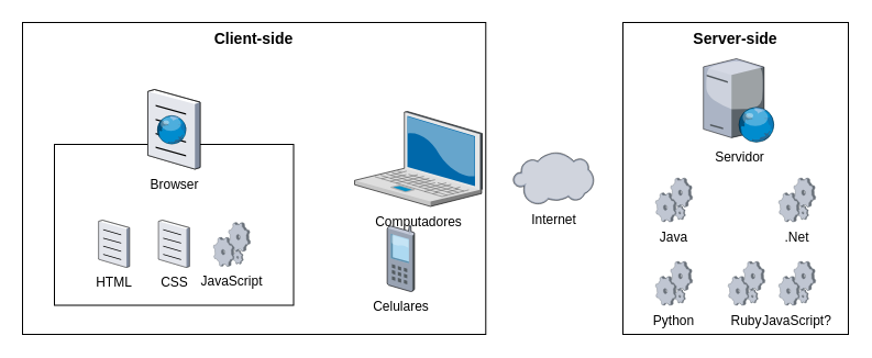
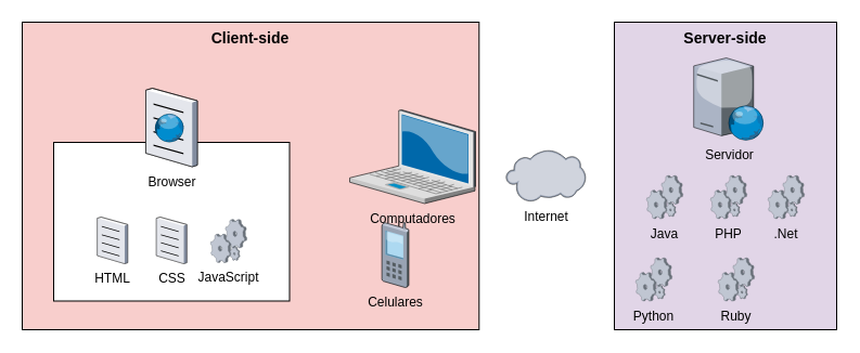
- <mxCell id="3" value="Client-side" style="rounded=0;whiteSpace=wrap;html=1;verticalAlign=top;fontStyle=1;fontSize=14;" vertex="1" parent="1"><mxGeometry x="20" y="20" width="421.29" height="284" as="geometry" /></mxCell>
+ <mxCell id="3" value="Client-side" style="rounded=0;whiteSpace=wrap;html=1;verticalAlign=top;fontStyle=1;fontSize=14;fillColor=#f8cecc;" vertex="1" parent="1"><mxGeometry x="20" y="20" width="421.29" height="284" as="geometry" /></mxCell>
- <mxCell id="2" value="Server-side" style="rounded=0;whiteSpace=wrap;html=1;verticalAlign=top;fontStyle=1;fontSize=14;" vertex="1" parent="1"><mxGeometry x="566" y="20" width="205" height="284" as="geometry" /></mxCell>
+ <mxCell id="2" value="Server-side" style="rounded=0;whiteSpace=wrap;html=1;verticalAlign=top;fontStyle=1;fontSize=14;fillColor=#e1d5e7;" vertex="1" parent="1"><mxGeometry x="566" y="20" width="205" height="284" as="geometry" /></mxCell>
+ <mxCell id="14" value="PHP" style="verticalLabelPosition=bottom;aspect=fixed;html=1;verticalAlign=top;strokeColor=none;align=center;outlineConnect=0;shape=mxgraph.citrix.process;" vertex="1" parent="1"><mxGeometry x="654.72" y="161.5" width="33.55" height="40" as="geometry" /></mxCell>
- <mxCell id="16" value="Python" style="verticalLabelPosition=bottom;aspect=fixed;html=1;verticalAlign=top;strokeColor=none;align=center;outlineConnect=0;shape=mxgraph.citrix.process;" vertex="1" parent="1"><mxGeometry x="595.72" y="237.5" width="33.55" height="40" as="geometry" /></mxCell>
+ <mxCell id="16" value="Python" style="verticalLabelPosition=bottom;aspect=fixed;html=1;verticalAlign=top;strokeColor=none;align=center;outlineConnect=0;shape=mxgraph.citrix.process;" vertex="1" parent="1"><mxGeometry x="585.72" y="237.5" width="33.55" height="40" as="geometry" /></mxCell>
- <mxCell id="18" value="JavaScript?" style="verticalLabelPosition=bottom;aspect=fixed;html=1;verticalAlign=top;strokeColor=none;align=center;outlineConnect=0;shape=mxgraph.citrix.process;" vertex="1" parent="1"><mxGeometry x="707.72" y="237.5" width="33.55" height="40" as="geometry" /></mxCell>
